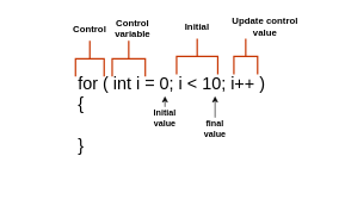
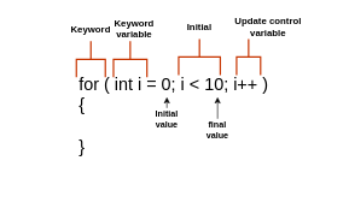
- <mxCell id="10" value="Update control&lt;div&gt;value&lt;/div&gt;" style="text;html=1;align=center;verticalAlign=middle;whiteSpace=wrap;rounded=0;fontSize=13;fontStyle=1" vertex="1" parent="1"><mxGeometry x="310" y="20.87" width="120" height="30" as="geometry" /></mxCell>
+ <mxCell id="10" value="Update control&lt;div&gt;variable&lt;/div&gt;" style="text;html=1;align=center;verticalAlign=middle;whiteSpace=wrap;rounded=0;fontSize=13;fontStyle=1" vertex="1" parent="1"><mxGeometry x="310" y="20.87" width="120" height="30" as="geometry" /></mxCell>
- <mxCell id="5" value="Control" style="text;html=1;align=center;verticalAlign=middle;whiteSpace=wrap;rounded=0;fontSize=13;fontStyle=1" vertex="1" parent="1"><mxGeometry x="95" y="24" width="60" height="30" as="geometry" /></mxCell>
+ <mxCell id="5" value="Keyword" style="text;html=1;align=center;verticalAlign=middle;whiteSpace=wrap;rounded=0;fontSize=13;fontStyle=1" vertex="1" parent="1"><mxGeometry x="95" y="24" width="60" height="30" as="geometry" /></mxCell>
- <mxCell id="6" value="Control variable" style="text;html=1;align=center;verticalAlign=middle;whiteSpace=wrap;rounded=0;fontSize=13;fontStyle=1" vertex="1" parent="1"><mxGeometry x="140" y="24" width="90" height="30" as="geometry" /></mxCell>
+ <mxCell id="6" value="Keyword variable" style="text;html=1;align=center;verticalAlign=middle;whiteSpace=wrap;rounded=0;fontSize=13;fontStyle=1" vertex="1" parent="1"><mxGeometry x="140" y="24" width="90" height="30" as="geometry" /></mxCell>
